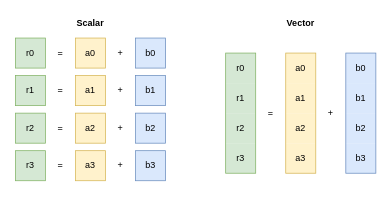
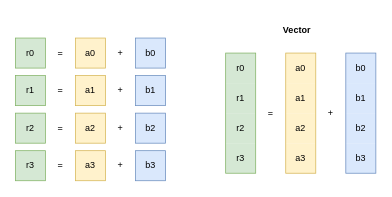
- <mxCell id="22" value="Scalar" style="text;html=1;strokeColor=none;fillColor=none;align=center;verticalAlign=middle;whiteSpace=wrap;rounded=0;fontStyle=1" parent="1" vertex="1"><mxGeometry x="100" y="20" width="40" height="20" as="geometry" /></mxCell>
- <mxCell id="23" value="Vector" style="text;html=1;strokeColor=none;fillColor=none;align=center;verticalAlign=middle;whiteSpace=wrap;rounded=0;fontStyle=1" parent="1" vertex="1"><mxGeometry x="380" y="20" width="40" height="20" as="geometry" /></mxCell>
+ <mxCell id="23" value="Vector" style="text;html=1;strokeColor=none;fillColor=none;align=center;verticalAlign=middle;whiteSpace=wrap;rounded=0;fontStyle=1" parent="1" vertex="1"><mxGeometry x="375" y="30" width="40" height="20" as="geometry" /></mxCell>
